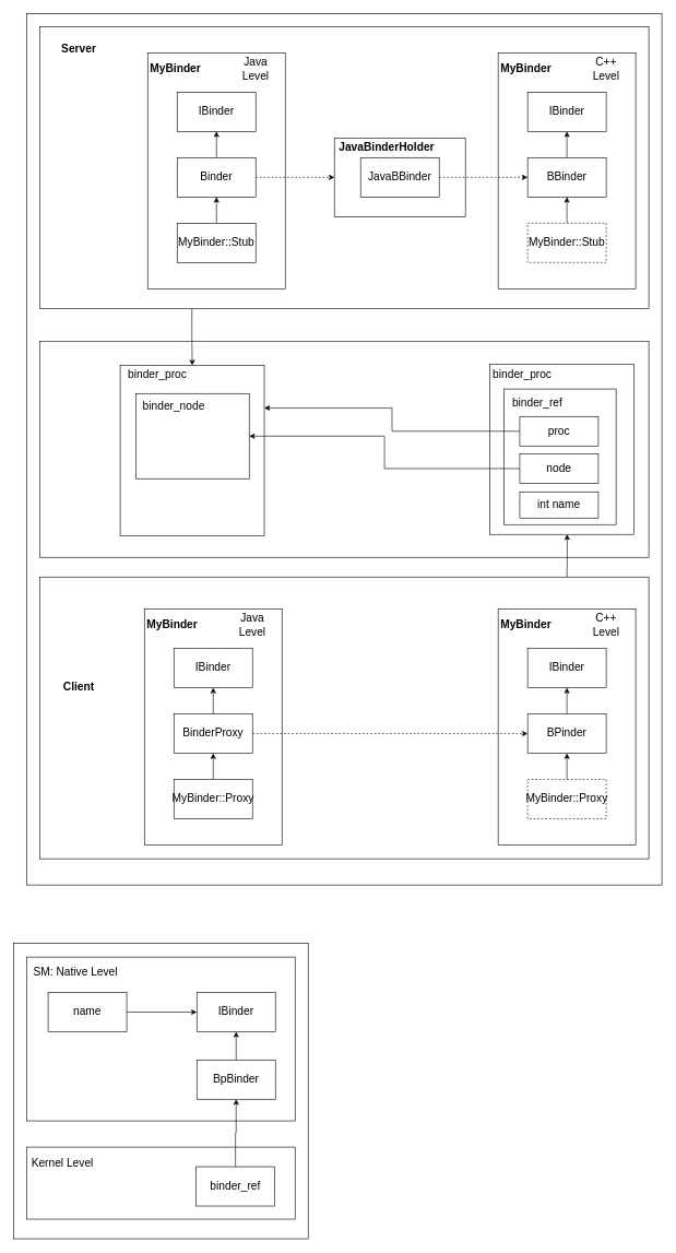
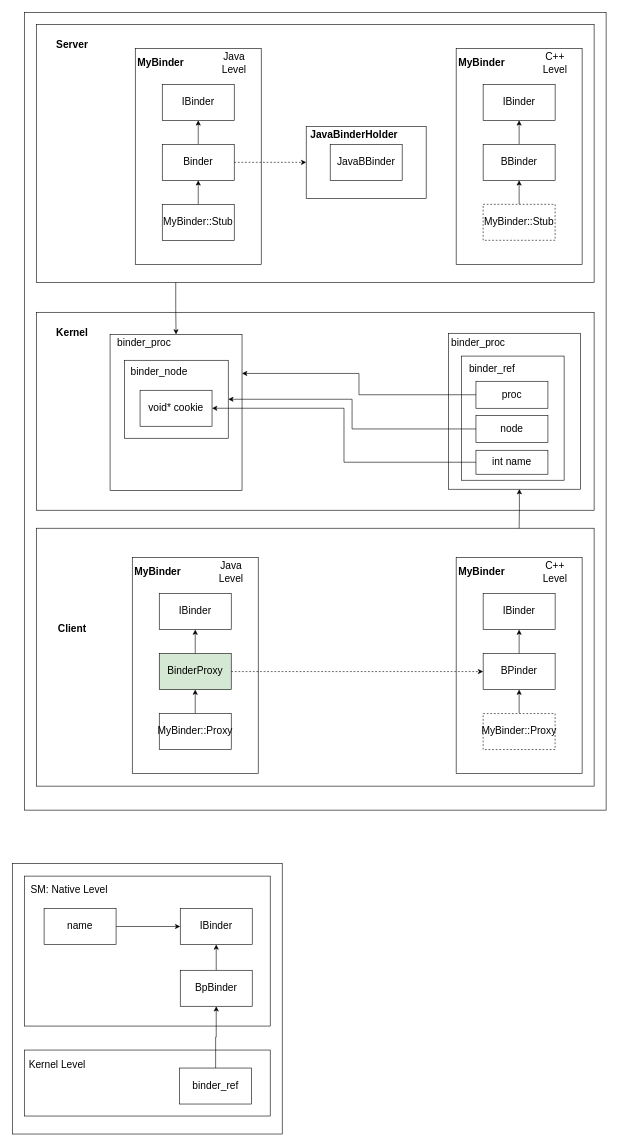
- <mxCell id="28" style="edgeStyle=orthogonalEdgeStyle;rounded=0;orthogonalLoop=1;jettySize=auto;html=1;exitX=1;exitY=0.5;exitDx=0;exitDy=0;entryX=0;entryY=0.5;entryDx=0;entryDy=0;dashed=1;fontSize=17;" edge="1" parent="1" source="29" target="23"><mxGeometry relative="1" as="geometry" /></mxCell>
+ <mxCell id="51" value="Kernel" style="text;html=1;strokeColor=none;fillColor=none;align=center;verticalAlign=middle;whiteSpace=wrap;rounded=0;fontSize=17;fontStyle=1" vertex="1" parent="1"><mxGeometry x="90" y="540" width="60" height="30" as="geometry" /></mxCell>
+ <mxCell id="60" value="void* cookie" style="rounded=0;whiteSpace=wrap;html=1;fontSize=17;" vertex="1" parent="1"><mxGeometry x="233" y="650" width="120" height="60" as="geometry" /></mxCell>
+ <mxCell id="61" style="edgeStyle=orthogonalEdgeStyle;rounded=0;orthogonalLoop=1;jettySize=auto;html=1;exitX=0;exitY=0.5;exitDx=0;exitDy=0;entryX=1;entryY=0.5;entryDx=0;entryDy=0;fontSize=17;" edge="1" parent="1" source="62" target="60"><mxGeometry relative="1" as="geometry" /></mxCell>
- <mxCell id="37" value="BinderProxy" style="rounded=0;whiteSpace=wrap;html=1;fontSize=17;" vertex="1" parent="1"><mxGeometry x="265" y="1089" width="120" height="60" as="geometry" /></mxCell>
+ <mxCell id="37" value="BinderProxy" style="rounded=0;whiteSpace=wrap;html=1;fontSize=17;fillColor=#d5e8d4;" vertex="1" parent="1"><mxGeometry x="265" y="1089" width="120" height="60" as="geometry" /></mxCell>
